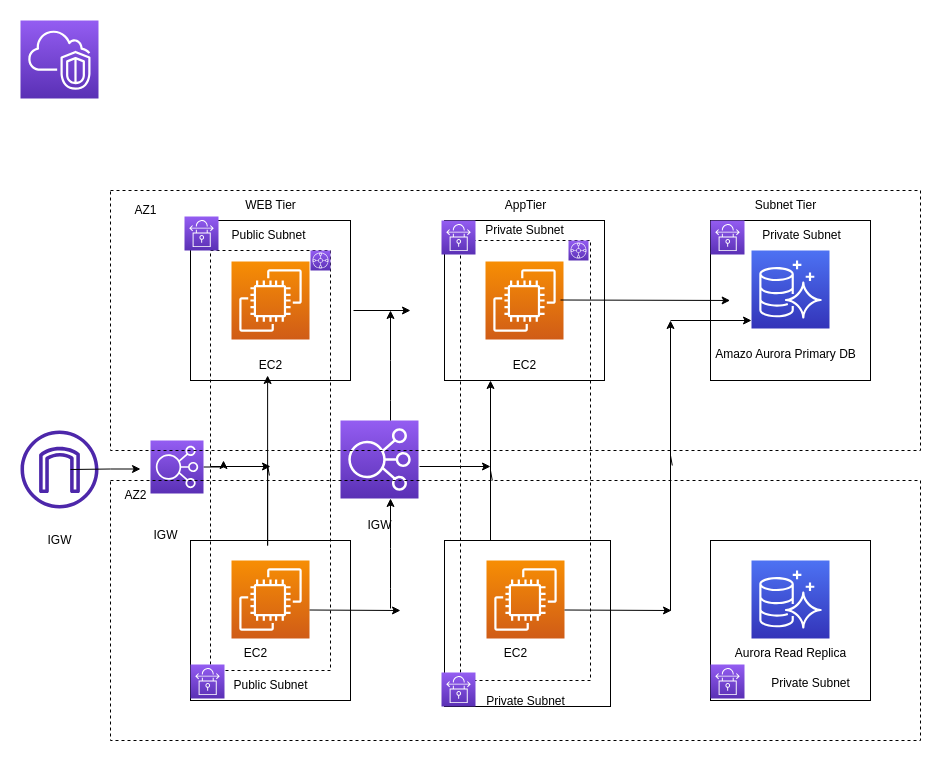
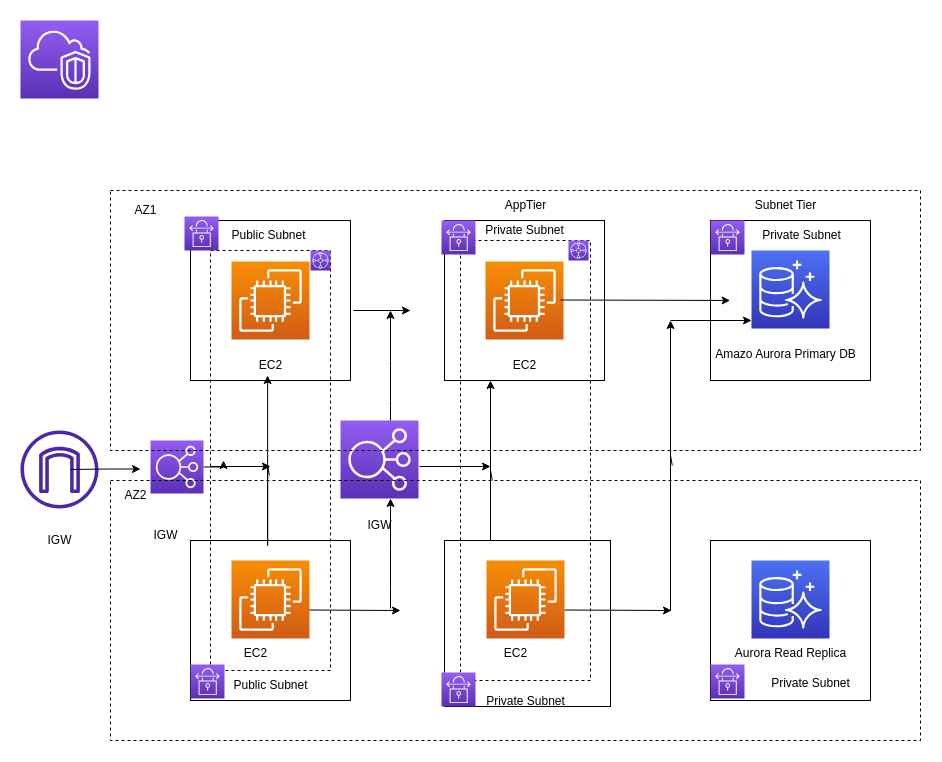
- <mxCell id="48" value="WEB Tier" style="text;html=1;resizable=0;autosize=1;align=center;verticalAlign=middle;points=[];fillColor=none;strokeColor=none;rounded=0;dashed=1;" vertex="1" parent="1"><mxGeometry x="235" y="190" width="70" height="30" as="geometry" /></mxCell>
